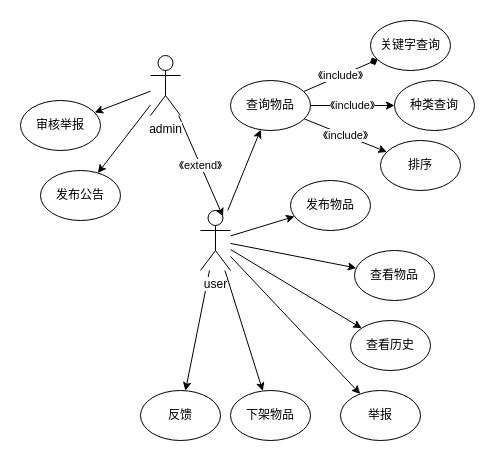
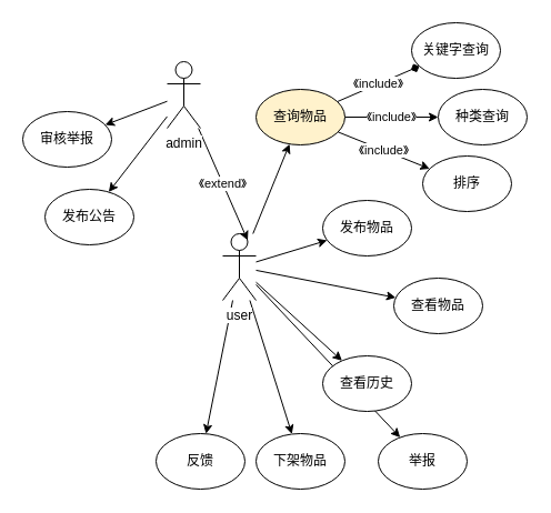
- <mxCell id="13" value="查询物品" style="ellipse;whiteSpace=wrap;html=1;" vertex="1" parent="1"><mxGeometry x="230" y="80" width="80" height="50" as="geometry" /></mxCell>
+ <mxCell id="13" value="查询物品" style="ellipse;whiteSpace=wrap;html=1;fillColor=#fff2cc;" vertex="1" parent="1"><mxGeometry x="230" y="80" width="80" height="50" as="geometry" /></mxCell>
- <mxCell id="17" value="查看历史" style="ellipse;whiteSpace=wrap;html=1;" vertex="1" parent="1"><mxGeometry x="350" y="320" width="80" height="50" as="geometry" /></mxCell>
+ <mxCell id="17" value="查看历史" style="ellipse;whiteSpace=wrap;html=1;" vertex="1" parent="1"><mxGeometry x="290" y="320" width="80" height="50" as="geometry" /></mxCell>
